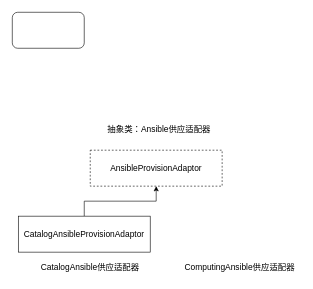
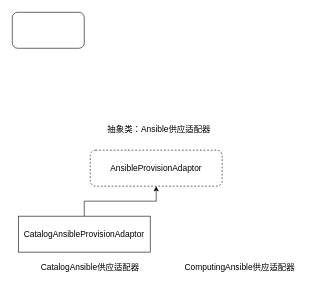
- <mxCell id="3" value="AnsibleProvisionAdaptor" style="rounded=0;whiteSpace=wrap;html=1;fontSize=14;dashed=1;" vertex="1" parent="1"><mxGeometry x="150" y="250" width="220" height="60" as="geometry" /></mxCell>
+ <mxCell id="3" value="AnsibleProvisionAdaptor" style="whiteSpace=wrap;html=1;fontSize=14;dashed=1;rounded=1;" vertex="1" parent="1"><mxGeometry x="150" y="250" width="220" height="60" as="geometry" /></mxCell>
